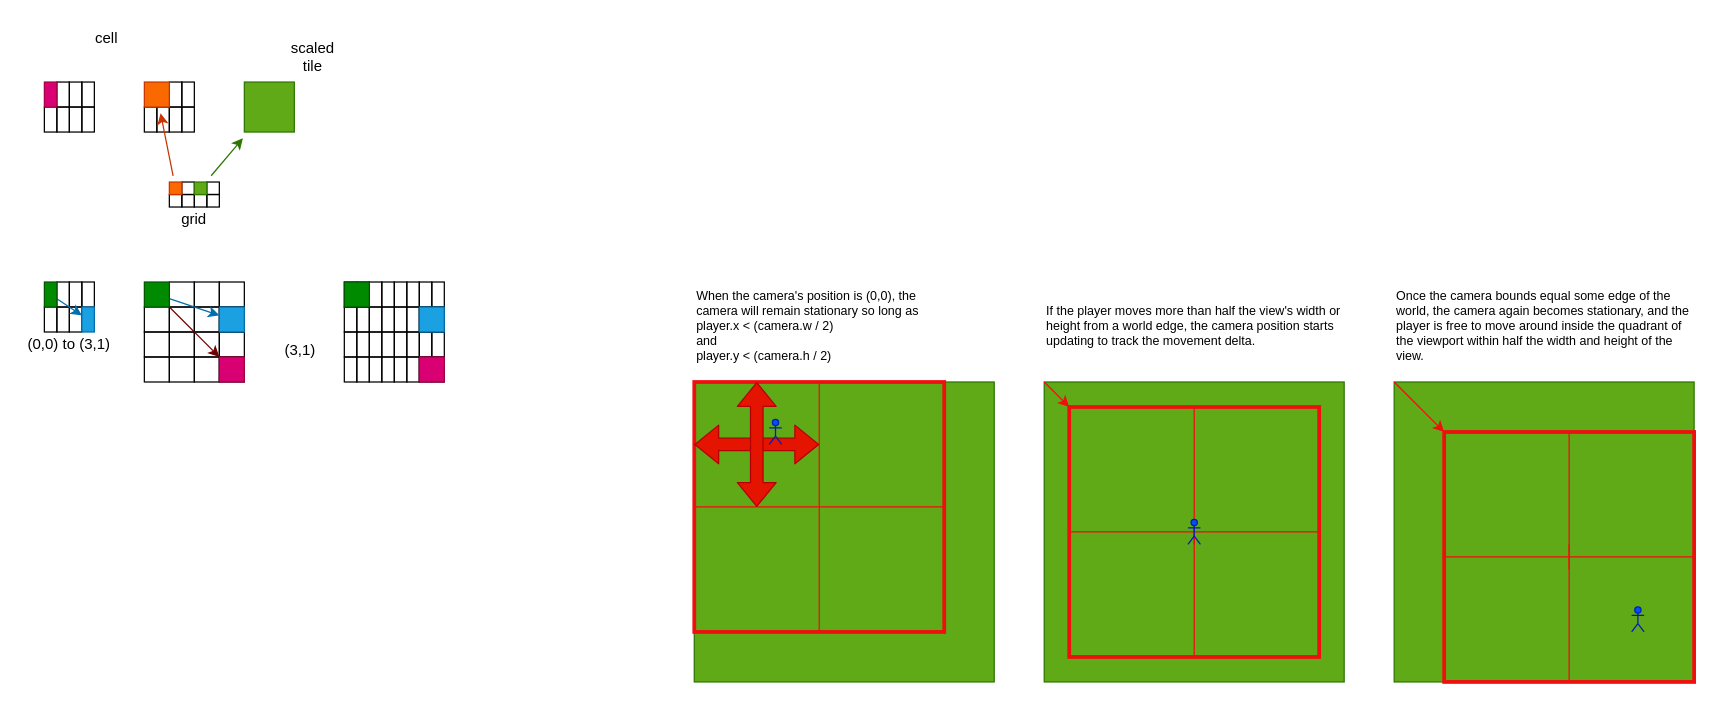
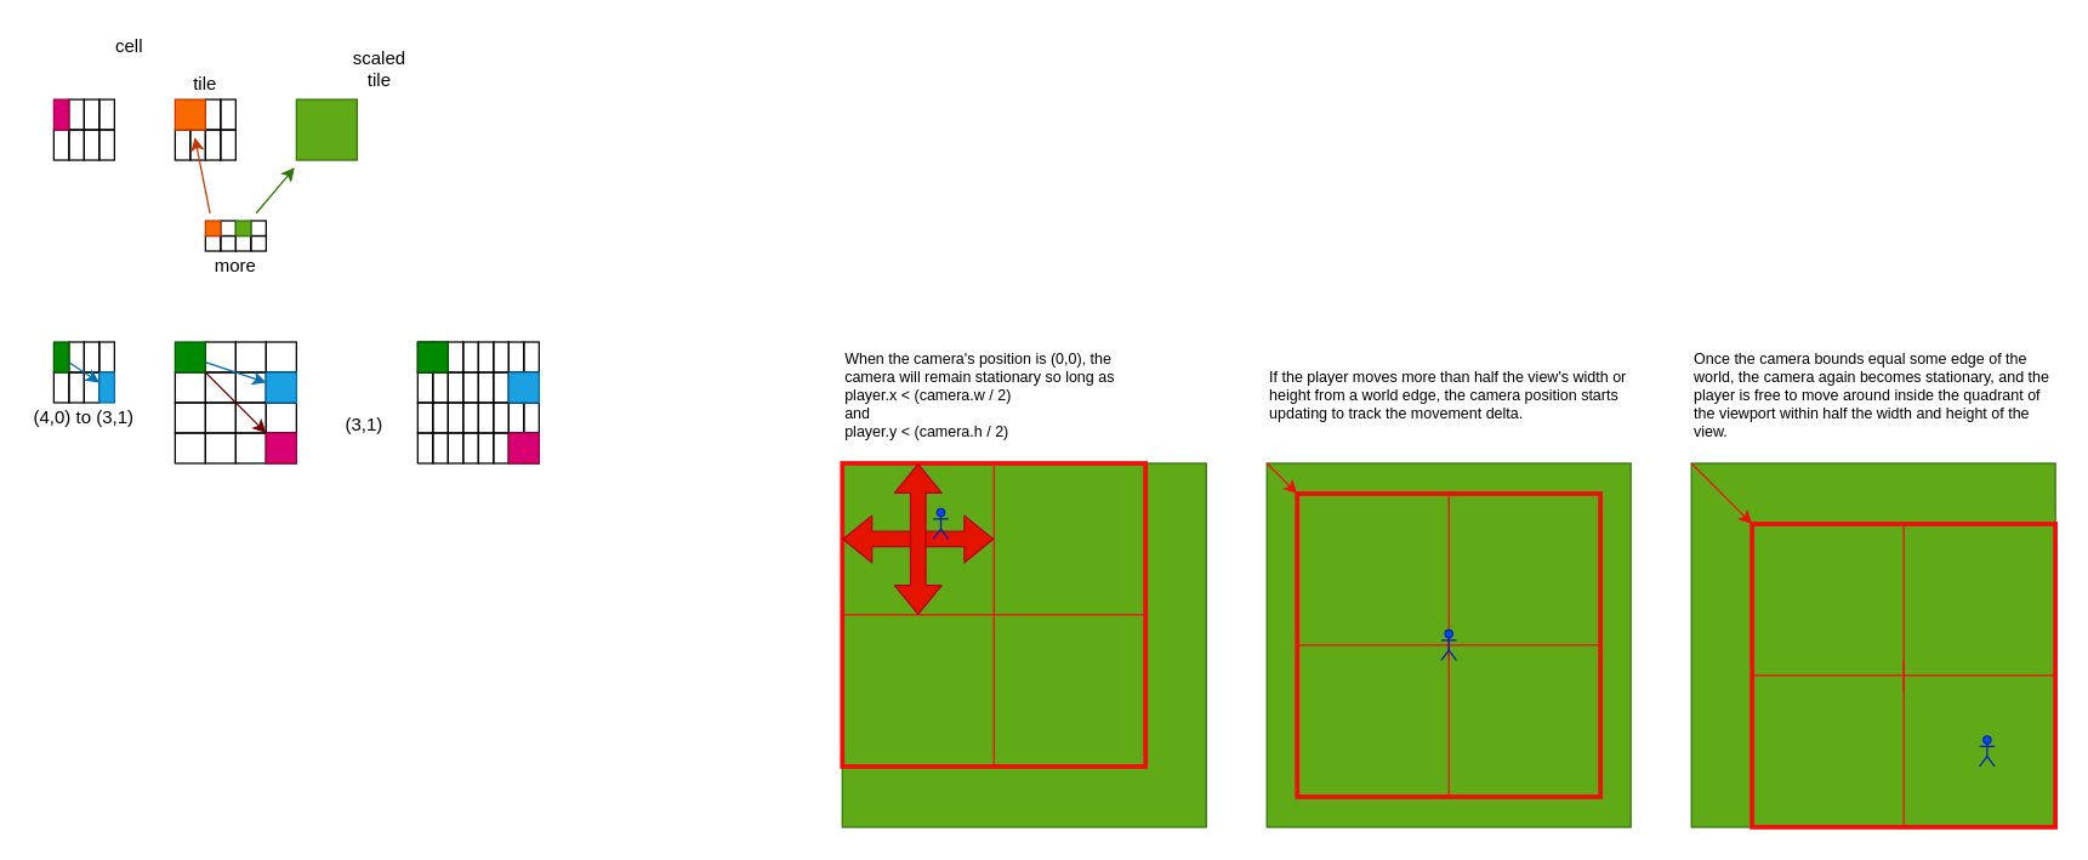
+ <mxCell id="20" value="tile" style="text;html=1;strokeColor=none;fillColor=none;align=center;verticalAlign=middle;whiteSpace=wrap;rounded=0;" parent="1" vertex="1"><mxGeometry x="115" y="45" width="40" height="20" as="geometry" /></mxCell>
- <mxCell id="28" value="grid" style="text;html=1;strokeColor=none;fillColor=none;align=center;verticalAlign=middle;whiteSpace=wrap;rounded=0;" parent="1" vertex="1"><mxGeometry x="135" y="165" width="40" height="20" as="geometry" /></mxCell>
+ <mxCell id="28" value="more" style="text;html=1;strokeColor=none;fillColor=none;align=center;verticalAlign=middle;whiteSpace=wrap;rounded=0;" parent="1" vertex="1"><mxGeometry x="135" y="165" width="40" height="20" as="geometry" /></mxCell>
- <mxCell id="42" value="(0,0) to (3,1)" style="text;html=1;strokeColor=none;fillColor=none;align=center;verticalAlign=middle;whiteSpace=wrap;rounded=0;" parent="1" vertex="1"><mxGeometry x="20" y="265" width="70" height="20" as="geometry" /></mxCell>
+ <mxCell id="42" value="(4,0) to (3,1)" style="text;html=1;strokeColor=none;fillColor=none;align=center;verticalAlign=middle;whiteSpace=wrap;rounded=0;" parent="1" vertex="1"><mxGeometry x="20" y="265" width="70" height="20" as="geometry" /></mxCell>
